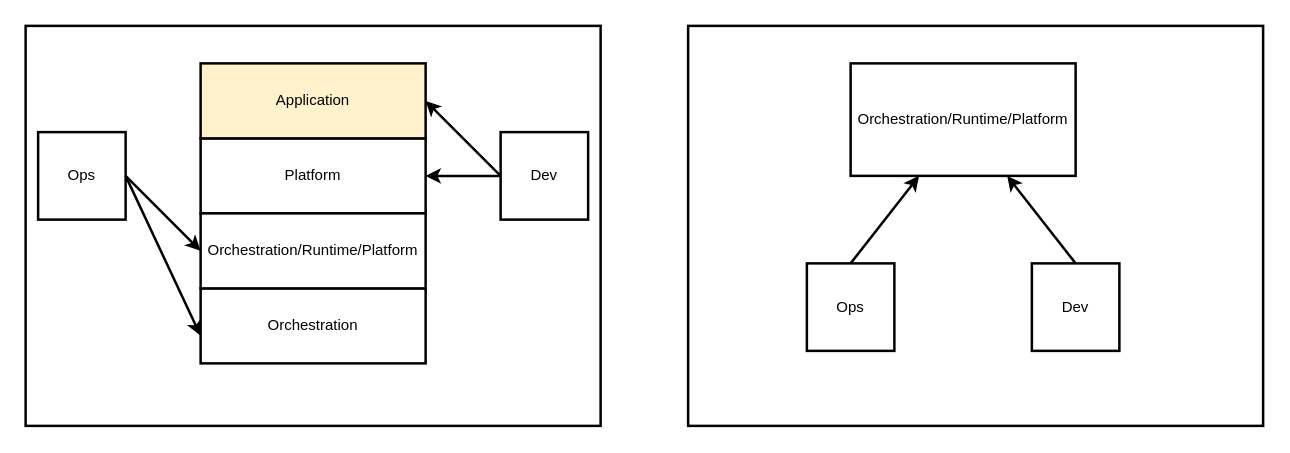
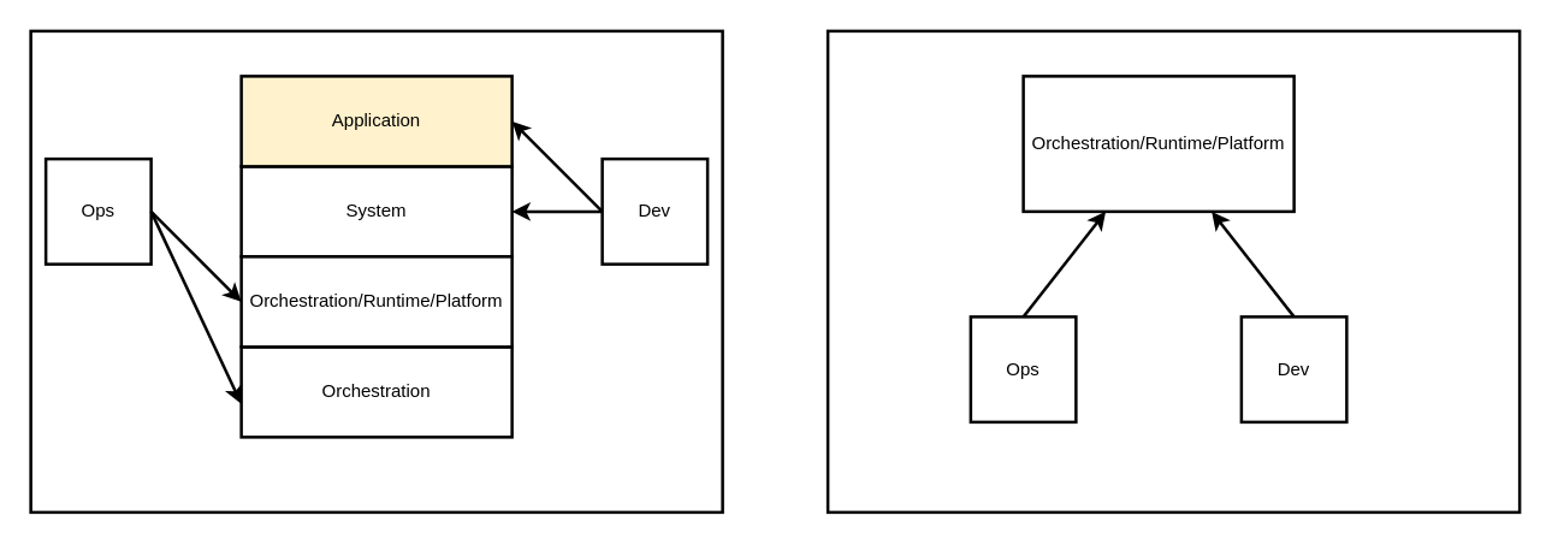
- <mxCell id="4" value="Platform" style="rounded=0;whiteSpace=wrap;html=1;strokeWidth=2;" parent="1" vertex="1"><mxGeometry x="160" y="110" width="180" height="60" as="geometry" /></mxCell>
+ <mxCell id="4" value="System" style="rounded=0;whiteSpace=wrap;html=1;strokeWidth=2;" parent="1" vertex="1"><mxGeometry x="160" y="110" width="180" height="60" as="geometry" /></mxCell>
